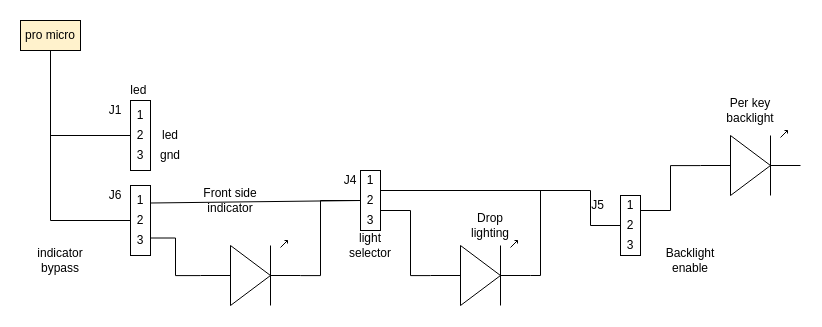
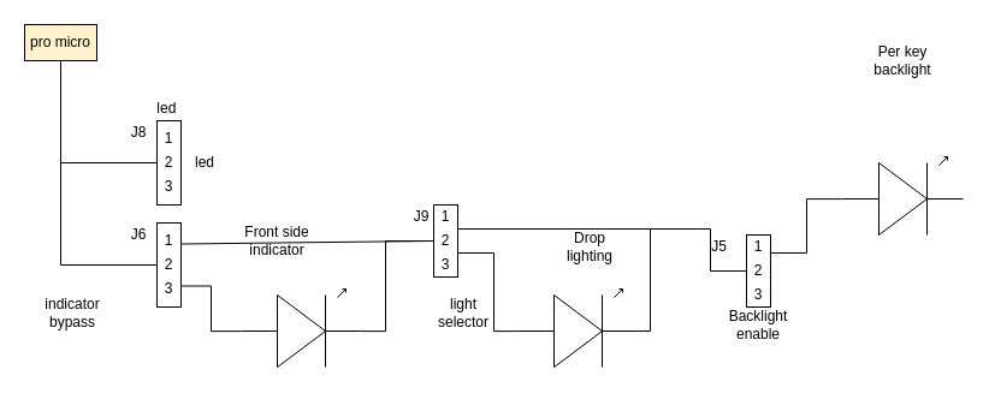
- <mxCell id="24" value="J1" style="text;html=1;strokeColor=none;fillColor=none;align=center;verticalAlign=middle;whiteSpace=wrap;rounded=0;" parent="1" vertex="1"><mxGeometry x="95" y="100" width="40" height="20" as="geometry" /></mxCell>
+ <mxCell id="24" value="J8" style="text;html=1;strokeColor=none;fillColor=none;align=center;verticalAlign=middle;whiteSpace=wrap;rounded=0;" parent="1" vertex="1"><mxGeometry x="95" y="100" width="40" height="20" as="geometry" /></mxCell>
- <mxCell id="42" value="Per key backlight" style="text;html=1;strokeColor=none;fillColor=none;align=center;verticalAlign=middle;whiteSpace=wrap;rounded=0;" parent="1" vertex="1"><mxGeometry x="705" y="100" width="90" height="20" as="geometry" /></mxCell>
+ <mxCell id="42" value="Per key backlight" style="text;html=1;strokeColor=none;fillColor=none;align=center;verticalAlign=middle;whiteSpace=wrap;rounded=0;" parent="1" vertex="1"><mxGeometry x="705" y="40" width="90" height="20" as="geometry" /></mxCell>
- <mxCell id="29" value="gnd" style="text;html=1;strokeColor=none;fillColor=none;align=center;verticalAlign=middle;whiteSpace=wrap;rounded=0;" parent="1" vertex="1"><mxGeometry x="150" y="145" width="40" height="20" as="geometry" /></mxCell>
- <mxCell id="26" value="J4" style="text;html=1;strokeColor=none;fillColor=none;align=center;verticalAlign=middle;whiteSpace=wrap;rounded=0;" parent="1" vertex="1"><mxGeometry x="330" y="170" width="40" height="20" as="geometry" /></mxCell>
+ <mxCell id="26" value="J9" style="text;html=1;strokeColor=none;fillColor=none;align=center;verticalAlign=middle;whiteSpace=wrap;rounded=0;" parent="1" vertex="1"><mxGeometry x="330" y="170" width="40" height="20" as="geometry" /></mxCell>
- <mxCell id="20" value="Drop lighting" style="text;html=1;strokeColor=none;fillColor=none;align=center;verticalAlign=middle;whiteSpace=wrap;rounded=0;" parent="1" vertex="1"><mxGeometry x="470" y="215" width="40" height="20" as="geometry" /></mxCell>
+ <mxCell id="20" value="Drop lighting" style="text;html=1;strokeColor=none;fillColor=none;align=center;verticalAlign=middle;whiteSpace=wrap;rounded=0;" parent="1" vertex="1"><mxGeometry x="470" y="195" width="40" height="20" as="geometry" /></mxCell>
- <mxCell id="19" value="light selector" style="text;html=1;strokeColor=none;fillColor=none;align=center;verticalAlign=middle;whiteSpace=wrap;rounded=0;" parent="1" vertex="1"><mxGeometry x="340" y="235" width="60" height="20" as="geometry" /></mxCell>
+ <mxCell id="19" value="light selector" style="text;html=1;strokeColor=none;fillColor=none;align=center;verticalAlign=middle;whiteSpace=wrap;rounded=0;" parent="1" vertex="1"><mxGeometry x="355" y="250" width="60" height="20" as="geometry" /></mxCell>
- <mxCell id="23" value="Backlight enable" style="text;html=1;strokeColor=none;fillColor=none;align=center;verticalAlign=middle;whiteSpace=wrap;rounded=0;" parent="1" vertex="1"><mxGeometry x="670" y="250" width="40" height="20" as="geometry" /></mxCell>
+ <mxCell id="23" value="Backlight enable" style="text;html=1;strokeColor=none;fillColor=none;align=center;verticalAlign=middle;whiteSpace=wrap;rounded=0;" parent="1" vertex="1"><mxGeometry x="610" y="260" width="40" height="20" as="geometry" /></mxCell>
